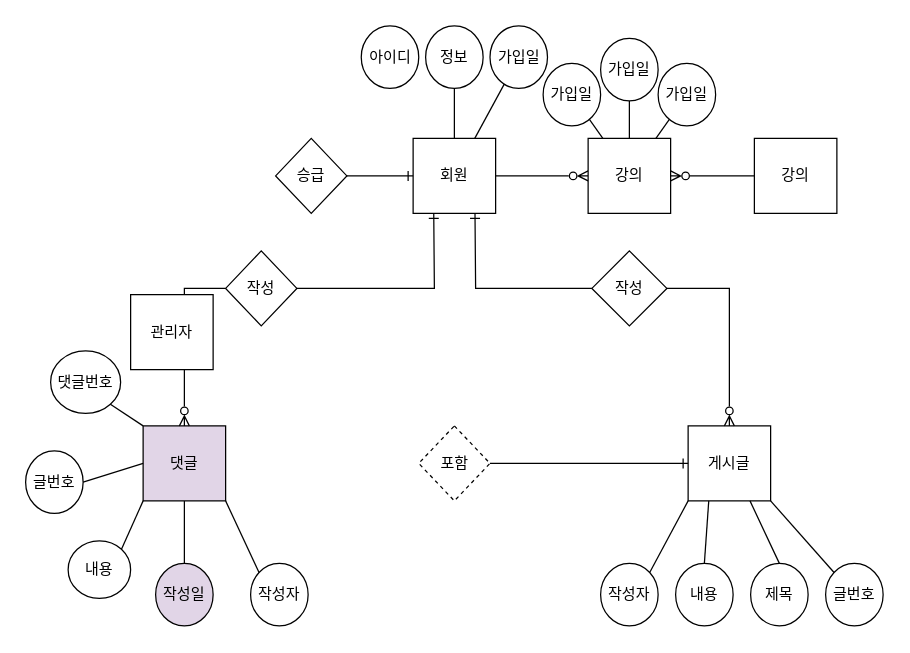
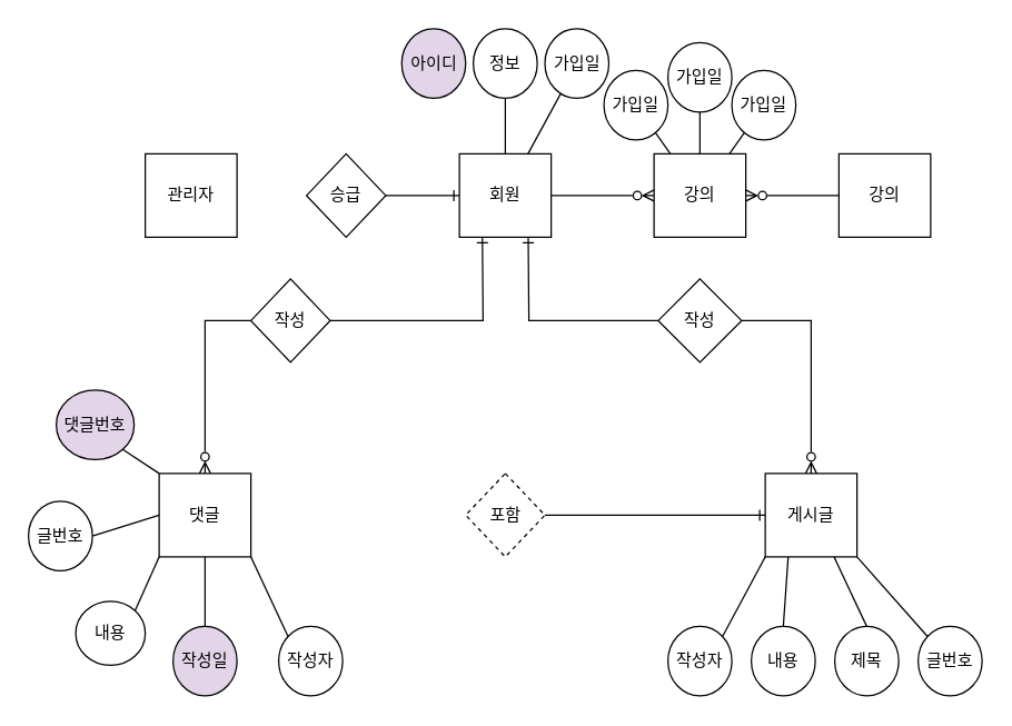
- <mxCell id="23" value="아이디" style="ellipse;whiteSpace=wrap;html=1;" vertex="1" parent="1"><mxGeometry x="288.5" y="20" width="46" height="50" as="geometry" /></mxCell>
+ <mxCell id="23" value="아이디" style="ellipse;whiteSpace=wrap;html=1;fillColor=#e1d5e7;" vertex="1" parent="1"><mxGeometry x="288.5" y="20" width="46" height="50" as="geometry" /></mxCell>
- <mxCell id="36" value="관리자" style="whiteSpace=wrap;html=1;" vertex="1" parent="1"><mxGeometry x="104" y="235" width="66" height="60" as="geometry" /></mxCell>
+ <mxCell id="36" value="관리자" style="whiteSpace=wrap;html=1;" vertex="1" parent="1"><mxGeometry x="104" y="110" width="66" height="60" as="geometry" /></mxCell>
- <mxCell id="14" value="댓글번호" style="ellipse;whiteSpace=wrap;html=1;" vertex="1" parent="1"><mxGeometry x="40" y="280" width="56" height="50" as="geometry" /></mxCell>
+ <mxCell id="14" value="댓글번호" style="ellipse;whiteSpace=wrap;html=1;fillColor=#e1d5e7;" vertex="1" parent="1"><mxGeometry x="40" y="280" width="56" height="50" as="geometry" /></mxCell>
- <mxCell id="6" value="댓글" style="whiteSpace=wrap;html=1;fillColor=#e1d5e7;" vertex="1" parent="1"><mxGeometry x="114" y="340" width="66" height="60" as="geometry" /></mxCell>
+ <mxCell id="6" value="댓글" style="whiteSpace=wrap;html=1;" vertex="1" parent="1"><mxGeometry x="114" y="340" width="66" height="60" as="geometry" /></mxCell>
